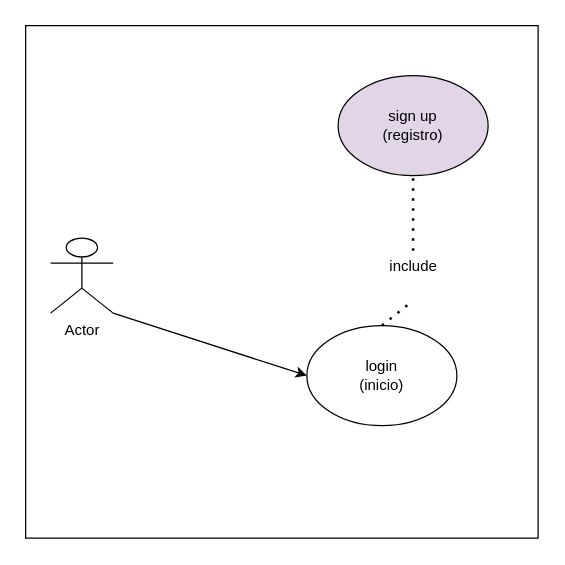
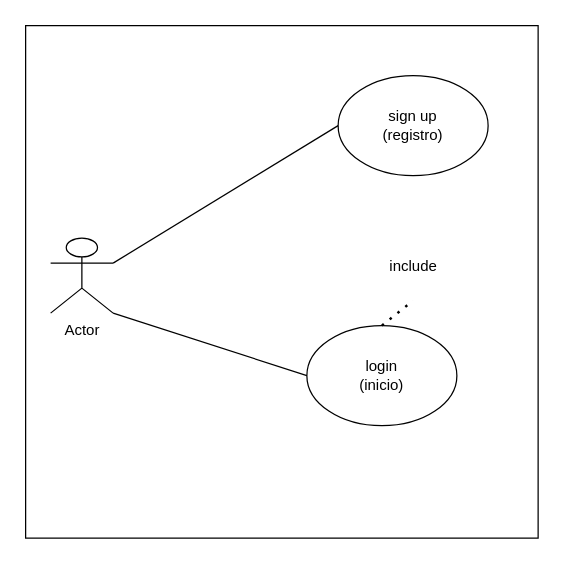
- <mxCell id="4" value="&lt;div&gt;sign up&lt;/div&gt;(registro)" style="ellipse;whiteSpace=wrap;html=1;fillColor=#e1d5e7;" vertex="1" parent="1"><mxGeometry x="270" y="60" width="120" height="80" as="geometry" /></mxCell>
+ <mxCell id="4" value="&lt;div&gt;sign up&lt;/div&gt;(registro)" style="ellipse;whiteSpace=wrap;html=1;" vertex="1" parent="1"><mxGeometry x="270" y="60" width="120" height="80" as="geometry" /></mxCell>
+ <mxCell id="5" value="" style="endArrow=none;html=1;rounded=0;exitX=1;exitY=0.333;exitDx=0;exitDy=0;exitPerimeter=0;entryX=0;entryY=0.5;entryDx=0;entryDy=0;" edge="1" parent="1" source="2" target="4"><mxGeometry width="50" height="50" relative="1" as="geometry"><mxPoint x="310" y="320" as="sourcePoint" /><mxPoint x="360" y="270" as="targetPoint" /></mxGeometry></mxCell>
- <mxCell id="7" value="" style="endArrow=none;dashed=1;html=1;dashPattern=1 3;strokeWidth=2;rounded=0;entryX=0.5;entryY=1;entryDx=0;entryDy=0;exitX=0.5;exitY=0;exitDx=0;exitDy=0;" edge="1" parent="1" source="9" target="4"><mxGeometry width="50" height="50" relative="1" as="geometry"><mxPoint x="310" y="320" as="sourcePoint" /><mxPoint x="360" y="270" as="targetPoint" /></mxGeometry></mxCell>
- <mxCell id="6" value="" style="endArrow=classic;html=1;rounded=0;exitX=1;exitY=1;exitDx=0;exitDy=0;exitPerimeter=0;entryX=0;entryY=0.5;entryDx=0;entryDy=0;" edge="1" parent="1" source="2" target="3"><mxGeometry width="50" height="50" relative="1" as="geometry"><mxPoint x="310" y="320" as="sourcePoint" /><mxPoint x="360" y="270" as="targetPoint" /></mxGeometry></mxCell>
+ <mxCell id="6" value="" style="endArrow=none;html=1;rounded=0;exitX=1;exitY=1;exitDx=0;exitDy=0;exitPerimeter=0;entryX=0;entryY=0.5;entryDx=0;entryDy=0;" edge="1" parent="1" source="2" target="3"><mxGeometry width="50" height="50" relative="1" as="geometry"><mxPoint x="310" y="320" as="sourcePoint" /><mxPoint x="360" y="270" as="targetPoint" /></mxGeometry></mxCell>
